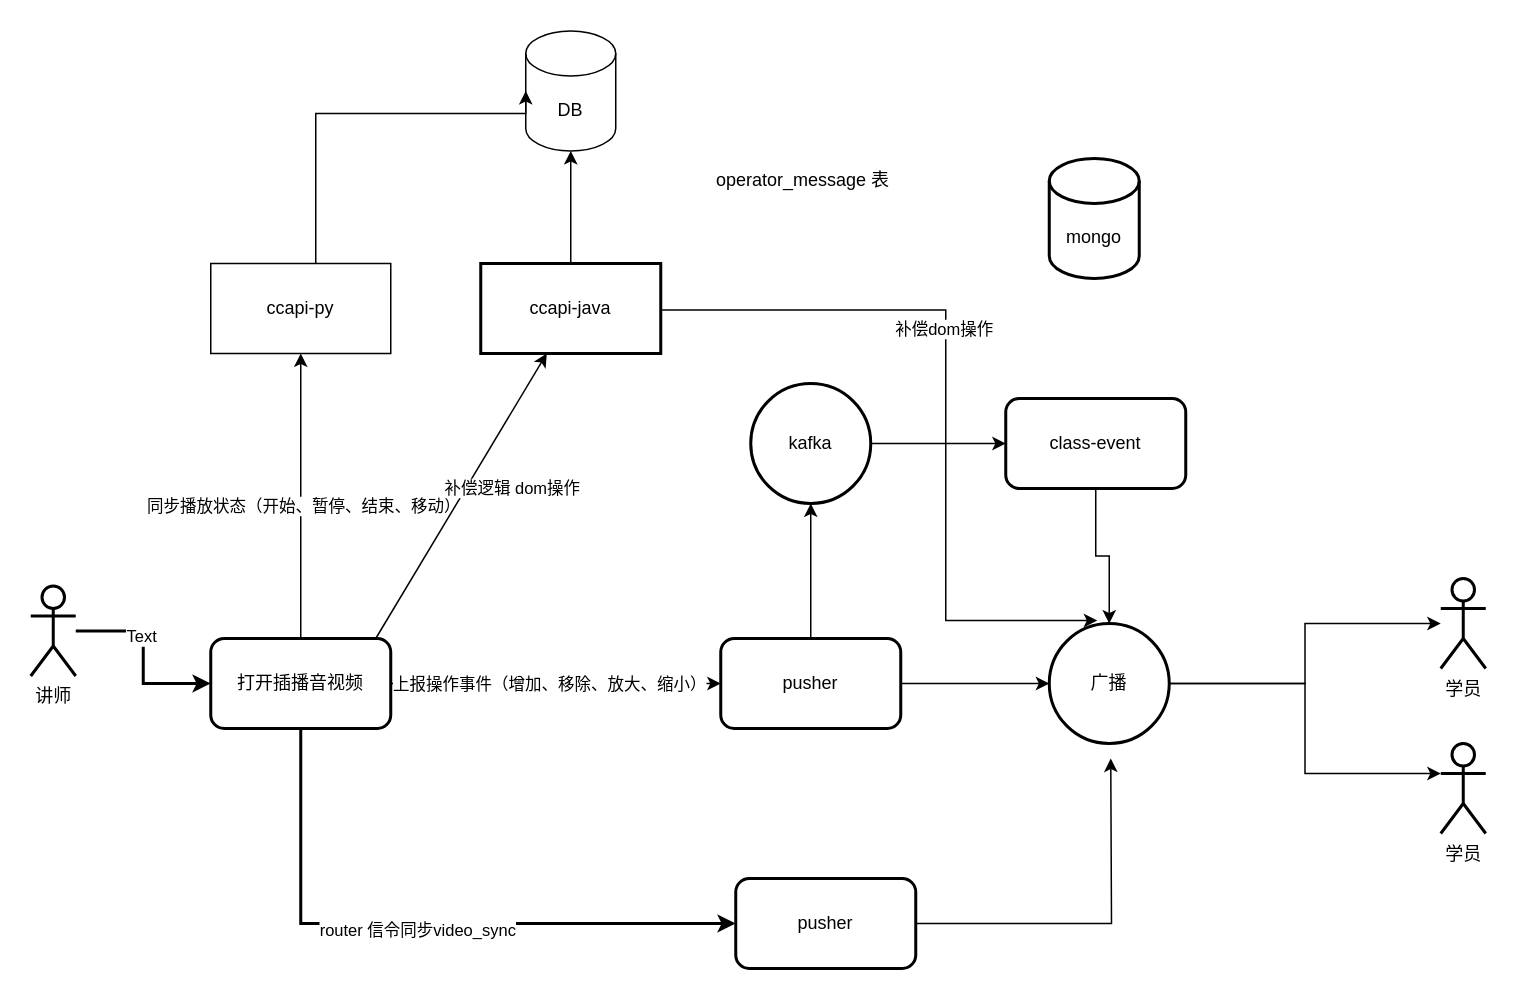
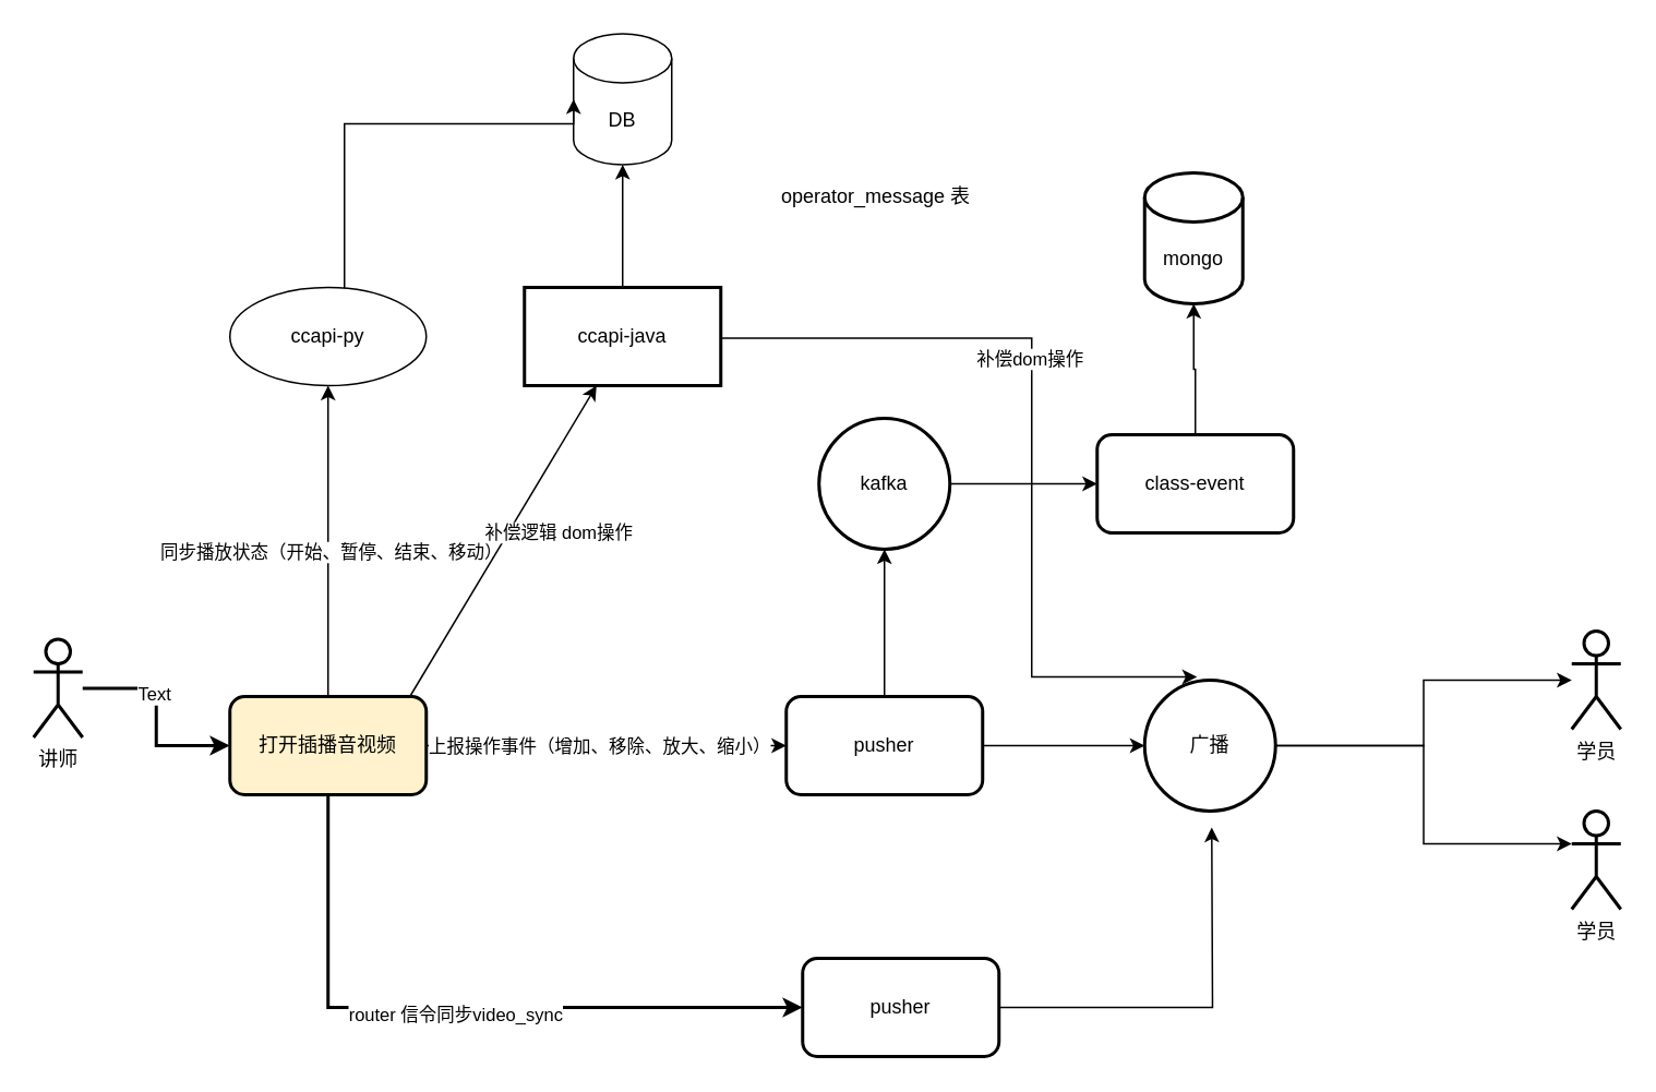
- <mxCell id="7" value="ccapi-py" style="rounded=0;whiteSpace=wrap;html=1;" vertex="1" parent="1"><mxGeometry x="140" y="175" width="120" height="60" as="geometry" /></mxCell>
+ <mxCell id="7" value="ccapi-py" style="ellipse;whiteSpace=wrap;html=1;" vertex="1" parent="1"><mxGeometry x="140" y="175" width="120" height="60" as="geometry" /></mxCell>
- <mxCell id="29" style="edgeStyle=orthogonalEdgeStyle;rounded=0;orthogonalLoop=1;jettySize=auto;html=1;" edge="1" parent="1" source="30" target="22"><mxGeometry relative="1" as="geometry" /></mxCell>
+ <mxCell id="29" style="edgeStyle=orthogonalEdgeStyle;rounded=0;orthogonalLoop=1;jettySize=auto;html=1;" edge="1" parent="1" source="30" target="31"><mxGeometry relative="1" as="geometry" /></mxCell>
- <mxCell id="17" value="打开插播音视频" style="rounded=1;whiteSpace=wrap;html=1;strokeWidth=2;" vertex="1" parent="1"><mxGeometry x="140" y="425" width="120" height="60" as="geometry" /></mxCell>
+ <mxCell id="17" value="打开插播音视频" style="rounded=1;whiteSpace=wrap;html=1;strokeWidth=2;fillColor=#fff2cc;" vertex="1" parent="1"><mxGeometry x="140" y="425" width="120" height="60" as="geometry" /></mxCell>
